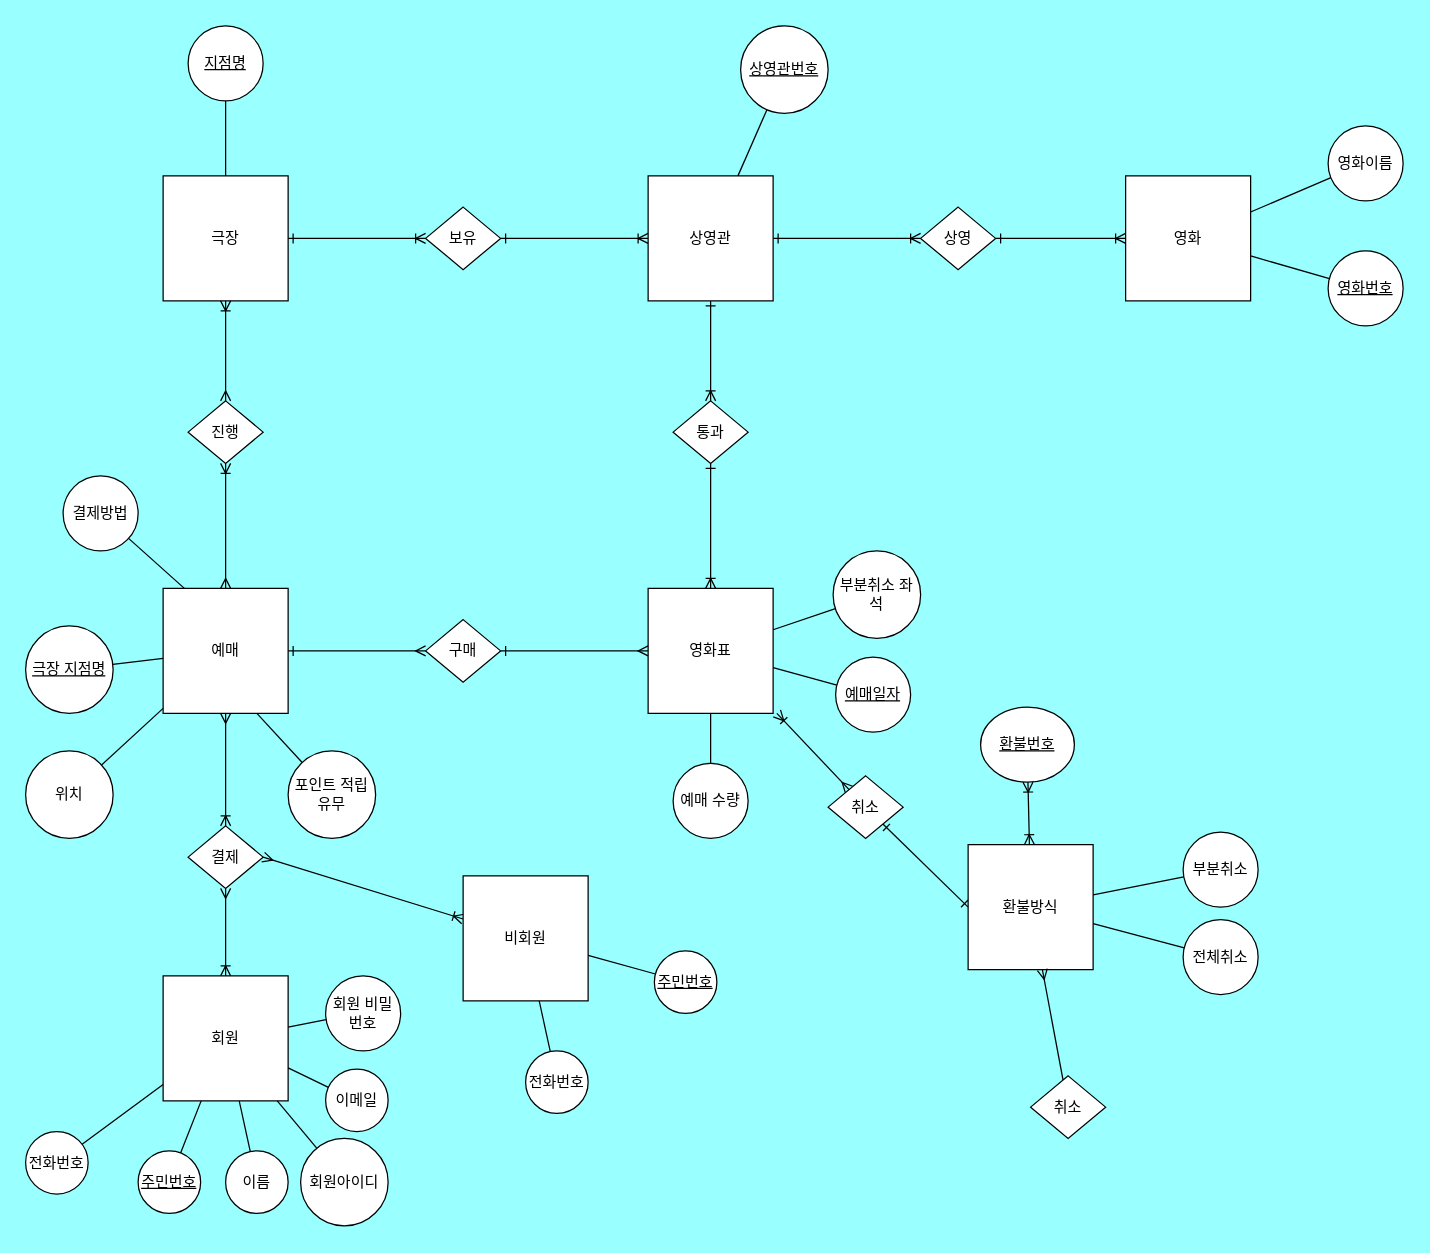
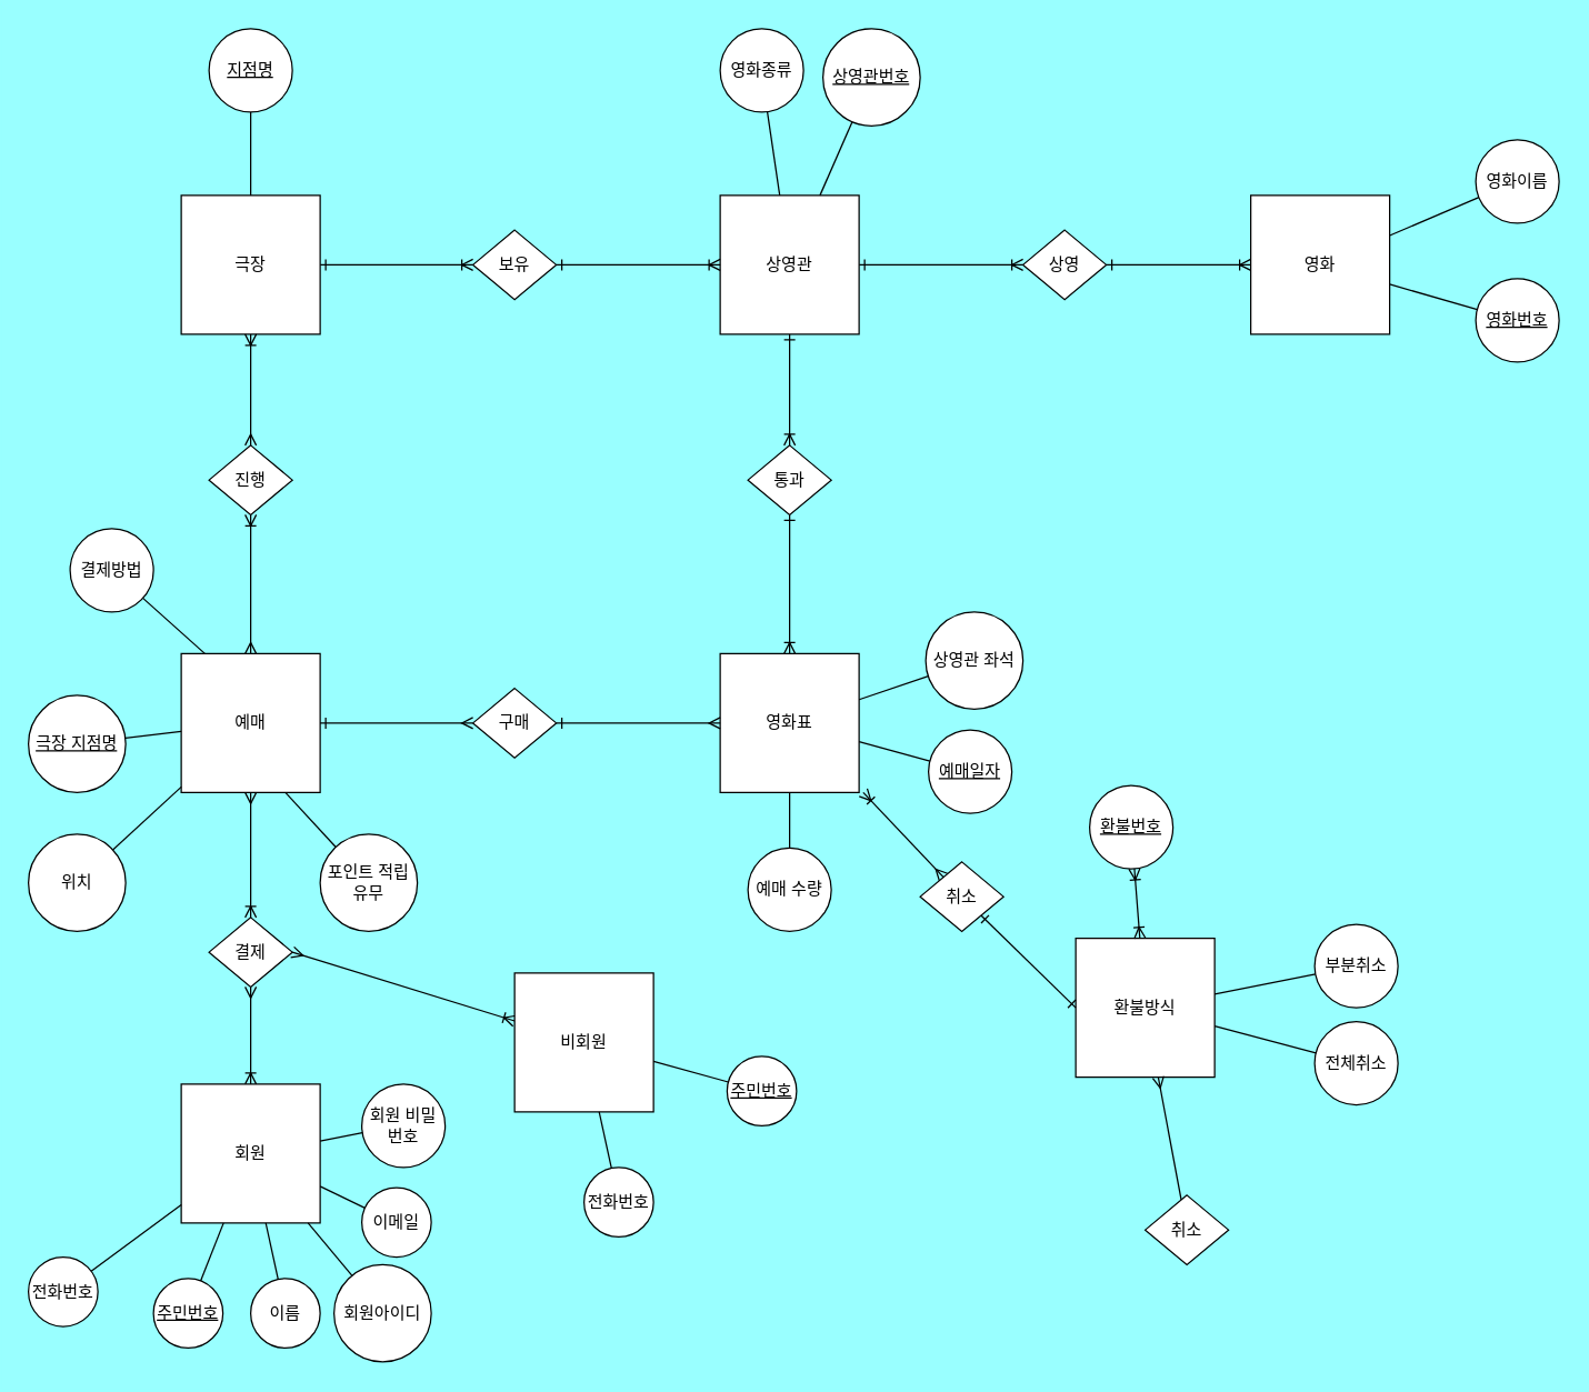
+ <mxCell id="33" value="영화종류" style="ellipse;whiteSpace=wrap;html=1;aspect=fixed;fontStyle=0" vertex="1" parent="1"><mxGeometry x="518" y="20" width="60" height="60" as="geometry" /></mxCell>
+ <mxCell id="32" value="" style="edgeStyle=none;rounded=0;orthogonalLoop=1;jettySize=auto;html=1;endArrow=none;endFill=0;" edge="1" parent="1" source="33" target="5"><mxGeometry relative="1" as="geometry" /></mxCell>
- <mxCell id="37" value="부분취소 좌석" style="ellipse;whiteSpace=wrap;html=1;aspect=fixed;fontStyle=0" vertex="1" parent="1"><mxGeometry x="666" y="440" width="70" height="70" as="geometry" /></mxCell>
+ <mxCell id="37" value="상영관 좌석" style="ellipse;whiteSpace=wrap;html=1;aspect=fixed;fontStyle=0" vertex="1" parent="1"><mxGeometry x="666" y="440" width="70" height="70" as="geometry" /></mxCell>
- <mxCell id="68" value="환불번호" style="ellipse;whiteSpace=wrap;html=1;aspect=fixed;fontStyle=4" vertex="1" parent="1"><mxGeometry x="784" y="565" width="75" height="60" as="geometry" /></mxCell>
+ <mxCell id="68" value="환불번호" style="ellipse;whiteSpace=wrap;html=1;aspect=fixed;fontStyle=4" vertex="1" parent="1"><mxGeometry x="784" y="565" width="60" height="60" as="geometry" /></mxCell>
